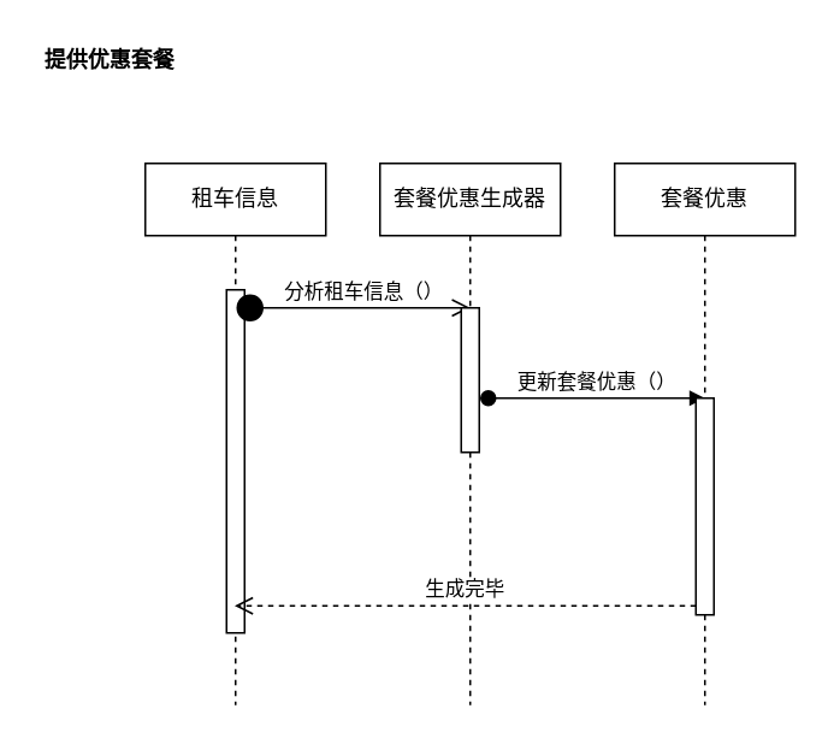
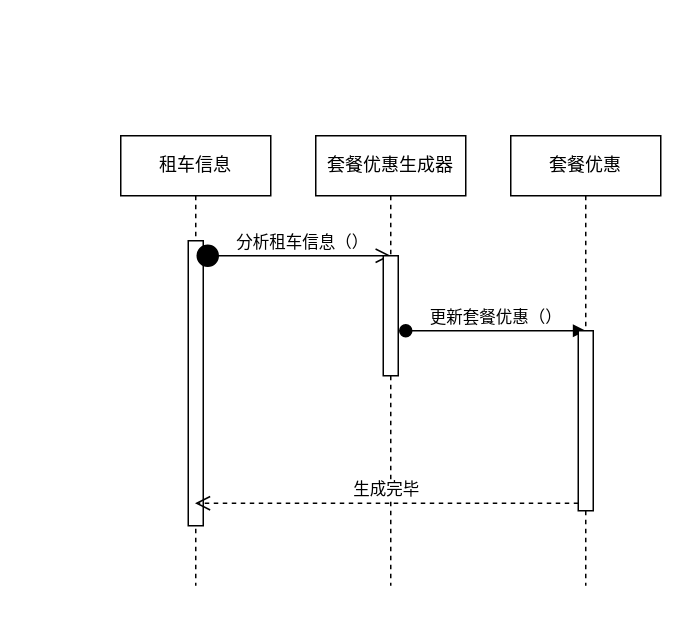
- <mxCell id="12" value="提供优惠套餐" style="text;align=center;fontStyle=1;verticalAlign=middle;spacingLeft=3;spacingRight=3;strokeColor=none;rotatable=0;points=[[0,0.5],[1,0.5]];portConstraint=eastwest;html=1;" vertex="1" parent="1"><mxGeometry x="20" y="20" width="80" height="26" as="geometry" /></mxCell>
